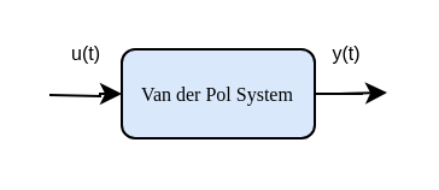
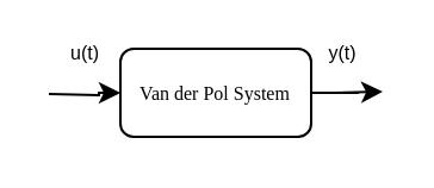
- <mxCell id="2" value="Van der Pol System" style="rounded=1;whiteSpace=wrap;html=1;shadow=0;labelBackgroundColor=none;strokeWidth=1;fontFamily=Verdana;fontSize=8;align=center;fillColor=#dae8fc;" parent="1" vertex="1"><mxGeometry x="50" y="20" width="80" height="37" as="geometry" /></mxCell>
+ <mxCell id="2" value="Van der Pol System" style="rounded=1;whiteSpace=wrap;html=1;shadow=0;labelBackgroundColor=none;strokeWidth=1;fontFamily=Verdana;fontSize=8;align=center;" parent="1" vertex="1"><mxGeometry x="50" y="20" width="80" height="37" as="geometry" /></mxCell>
